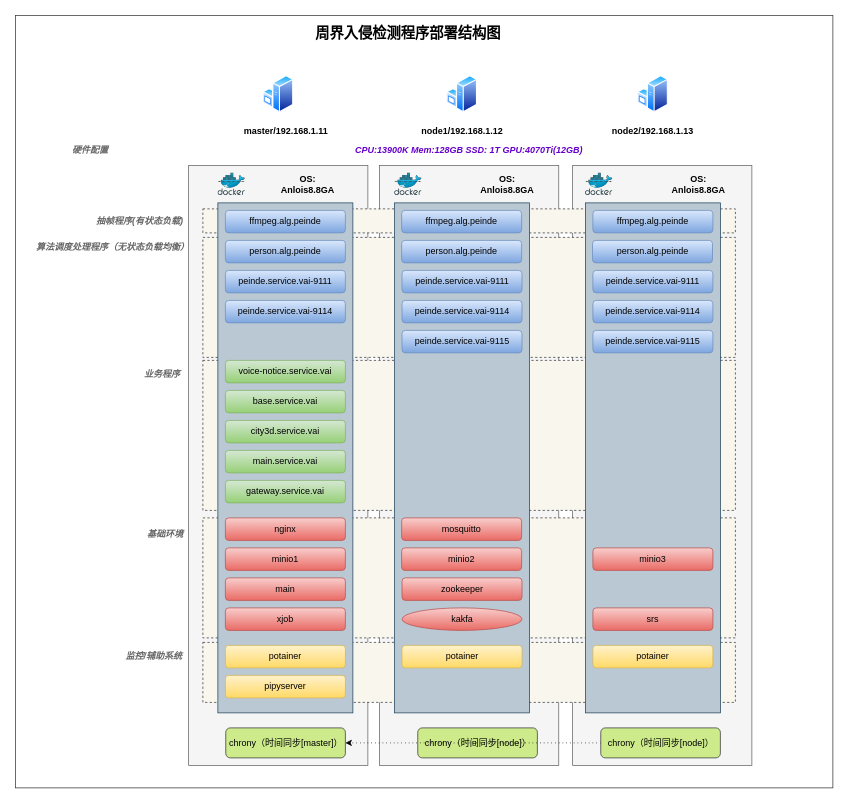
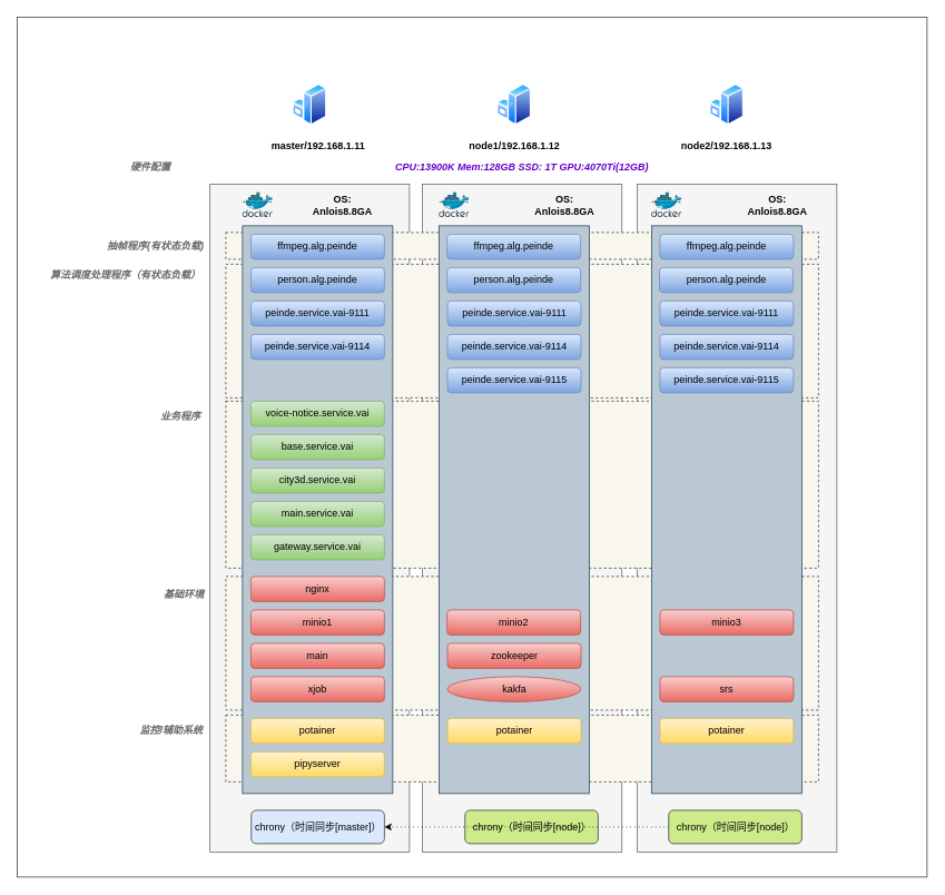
- <mxCell id="71" value="周界入侵检测程序部署结构图" style="text;html=1;strokeColor=none;fillColor=none;align=center;verticalAlign=middle;whiteSpace=wrap;rounded=0;fontSize=19;fontStyle=1" vertex="1" parent="1"><mxGeometry x="408.8" y="30" width="270" height="30" as="geometry" /></mxCell>
- <mxCell id="70" value="硬件配置" style="text;html=1;strokeColor=none;fillColor=none;align=center;verticalAlign=middle;whiteSpace=wrap;rounded=0;fontStyle=3;fontColor=#666666;" vertex="1" parent="1"><mxGeometry x="50" y="186" width="140" height="28" as="geometry" /></mxCell>
+ <mxCell id="70" value="硬件配置" style="text;html=1;strokeColor=none;fillColor=none;align=center;verticalAlign=middle;whiteSpace=wrap;rounded=0;fontStyle=3;fontColor=#666666;" vertex="1" parent="1"><mxGeometry x="110" y="186" width="140" height="28" as="geometry" /></mxCell>
- <mxCell id="55" value="算法调度处理程序（无状态负载均衡）" style="text;html=1;strokeColor=none;fillColor=none;align=center;verticalAlign=middle;whiteSpace=wrap;rounded=0;fontStyle=3;fontColor=#666666;" vertex="1" parent="1"><mxGeometry x="45" y="311" width="210" height="36" as="geometry" /></mxCell>
+ <mxCell id="55" value="算法调度处理程序（有状态负载）" style="text;html=1;strokeColor=none;fillColor=none;align=center;verticalAlign=middle;whiteSpace=wrap;rounded=0;fontStyle=3;fontColor=#666666;" vertex="1" parent="1"><mxGeometry x="45" y="311" width="210" height="36" as="geometry" /></mxCell>
- <mxCell id="42" value="mosquitto" style="rounded=1;whiteSpace=wrap;html=1;fillColor=#f8cecc;gradientColor=#ea6b66;strokeColor=#b85450;" vertex="1" parent="1"><mxGeometry x="535" y="690" width="160" height="30" as="geometry" /></mxCell>
- <mxCell id="58" value="chrony（时间同步[master]）" style="rounded=1;whiteSpace=wrap;html=1;fillColor=#cdeb8b;strokeColor=#36393d;" vertex="1" parent="1"><mxGeometry x="300.5" y="970" width="159.5" height="40" as="geometry" /></mxCell>
+ <mxCell id="58" value="chrony（时间同步[master]）" style="rounded=1;whiteSpace=wrap;html=1;fillColor=#dae8fc;strokeColor=#36393d;" vertex="1" parent="1"><mxGeometry x="300.5" y="970" width="159.5" height="40" as="geometry" /></mxCell>
